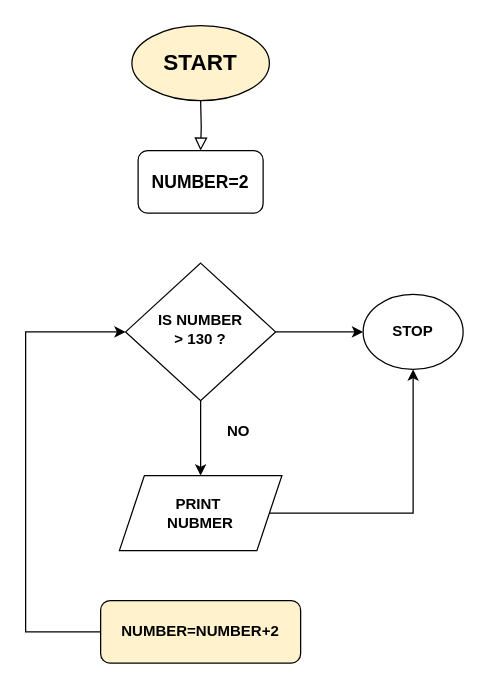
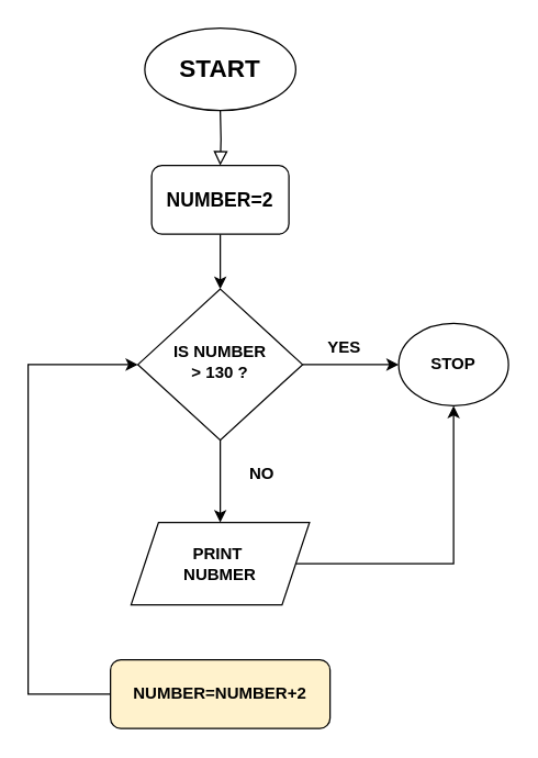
- <mxCell id="9" value="&lt;font style=&quot;font-size: 18px;&quot;&gt;START&lt;/font&gt;" style="ellipse;whiteSpace=wrap;html=1;fontStyle=1;fontSize=12;fillColor=#fff2cc;" vertex="1" parent="1"><mxGeometry x="105" y="20" width="110" height="60" as="geometry" /></mxCell>
+ <mxCell id="9" value="&lt;font style=&quot;font-size: 18px;&quot;&gt;START&lt;/font&gt;" style="ellipse;whiteSpace=wrap;html=1;fontStyle=1;fontSize=12;" vertex="1" parent="1"><mxGeometry x="105" y="20" width="110" height="60" as="geometry" /></mxCell>
+ <mxCell id="7" value="" style="edgeStyle=orthogonalEdgeStyle;rounded=0;orthogonalLoop=1;jettySize=auto;html=1;" edge="1" parent="1" source="8" target="5"><mxGeometry relative="1" as="geometry" /></mxCell>
+ <mxCell id="16" value="&lt;b&gt;YES&lt;/b&gt;" style="text;html=1;align=center;verticalAlign=middle;resizable=0;points=[];autosize=1;strokeColor=none;fillColor=none;" vertex="1" parent="1"><mxGeometry x="225" y="238" width="50" height="30" as="geometry" /></mxCell>
